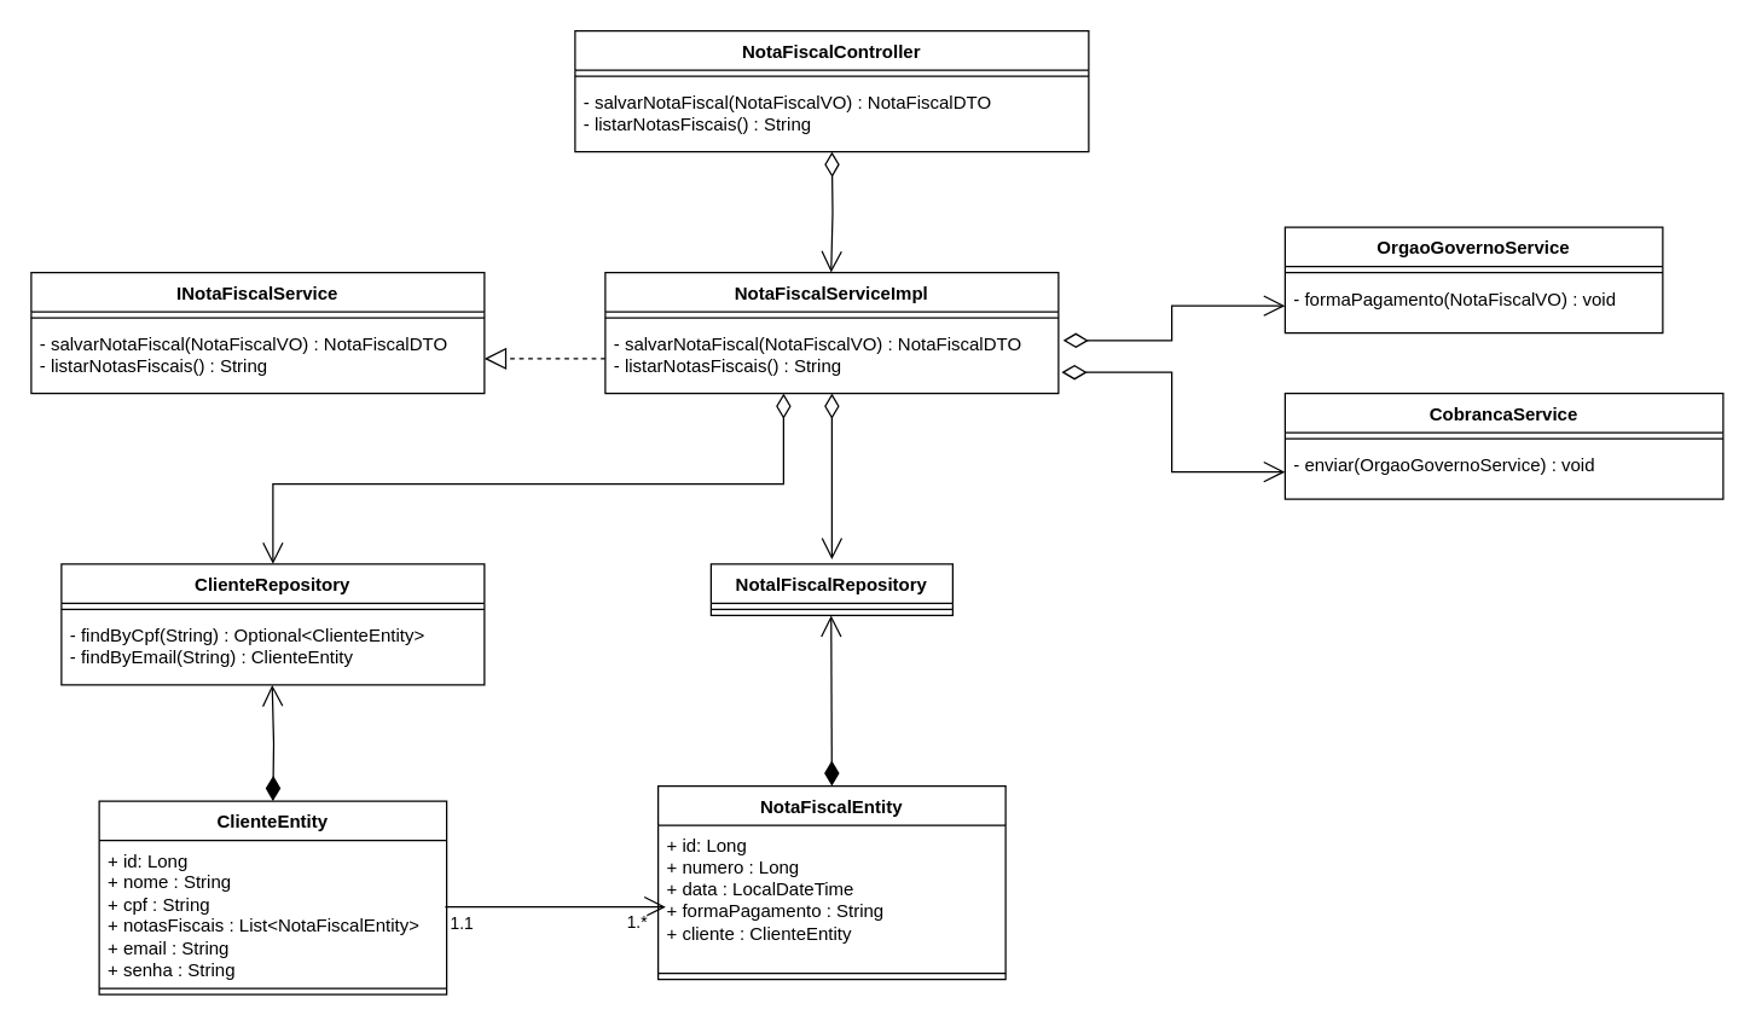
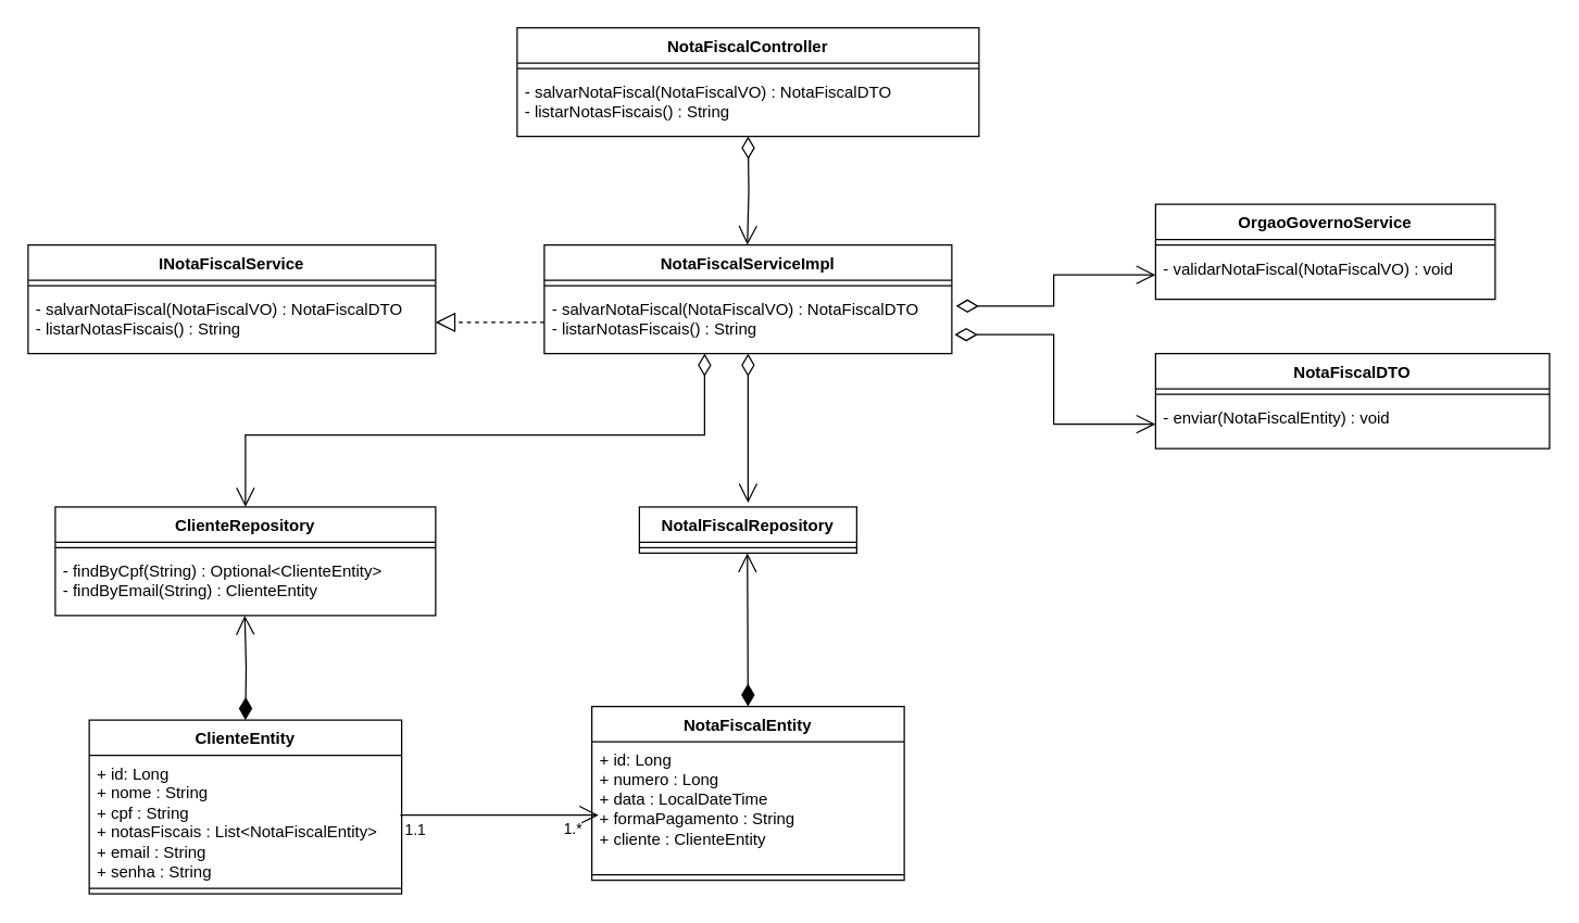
- <mxCell id="21" value="-&amp;nbsp;formaPagamento(NotaFiscalVO) :&amp;nbsp;void" style="text;strokeColor=none;fillColor=none;align=left;verticalAlign=top;spacingLeft=4;spacingRight=4;overflow=hidden;rotatable=0;points=[[0,0.5],[1,0.5]];portConstraint=eastwest;whiteSpace=wrap;html=1;" vertex="1" parent="19"><mxGeometry y="34" width="250" height="36" as="geometry" /></mxCell>
+ <mxCell id="21" value="-&amp;nbsp;validarNotaFiscal(NotaFiscalVO) :&amp;nbsp;void" style="text;strokeColor=none;fillColor=none;align=left;verticalAlign=top;spacingLeft=4;spacingRight=4;overflow=hidden;rotatable=0;points=[[0,0.5],[1,0.5]];portConstraint=eastwest;whiteSpace=wrap;html=1;" vertex="1" parent="19"><mxGeometry y="34" width="250" height="36" as="geometry" /></mxCell>
- <mxCell id="16" value="CobrancaService" style="swimlane;fontStyle=1;align=center;verticalAlign=top;childLayout=stackLayout;horizontal=1;startSize=26;horizontalStack=0;resizeParent=1;resizeParentMax=0;resizeLast=0;collapsible=1;marginBottom=0;whiteSpace=wrap;html=1;" vertex="1" parent="1"><mxGeometry x="850" y="260" width="290" height="70" as="geometry" /></mxCell>
+ <mxCell id="16" value="NotaFiscalDTO" style="swimlane;fontStyle=1;align=center;verticalAlign=top;childLayout=stackLayout;horizontal=1;startSize=26;horizontalStack=0;resizeParent=1;resizeParentMax=0;resizeLast=0;collapsible=1;marginBottom=0;whiteSpace=wrap;html=1;" vertex="1" parent="1"><mxGeometry x="850" y="260" width="290" height="70" as="geometry" /></mxCell>
- <mxCell id="18" value="-&amp;nbsp;enviar(OrgaoGovernoService) :&amp;nbsp;void" style="text;strokeColor=none;fillColor=none;align=left;verticalAlign=top;spacingLeft=4;spacingRight=4;overflow=hidden;rotatable=0;points=[[0,0.5],[1,0.5]];portConstraint=eastwest;whiteSpace=wrap;html=1;" vertex="1" parent="16"><mxGeometry y="34" width="290" height="36" as="geometry" /></mxCell>
+ <mxCell id="18" value="-&amp;nbsp;enviar(NotaFiscalEntity) :&amp;nbsp;void" style="text;strokeColor=none;fillColor=none;align=left;verticalAlign=top;spacingLeft=4;spacingRight=4;overflow=hidden;rotatable=0;points=[[0,0.5],[1,0.5]];portConstraint=eastwest;whiteSpace=wrap;html=1;" vertex="1" parent="16"><mxGeometry y="34" width="290" height="36" as="geometry" /></mxCell>
